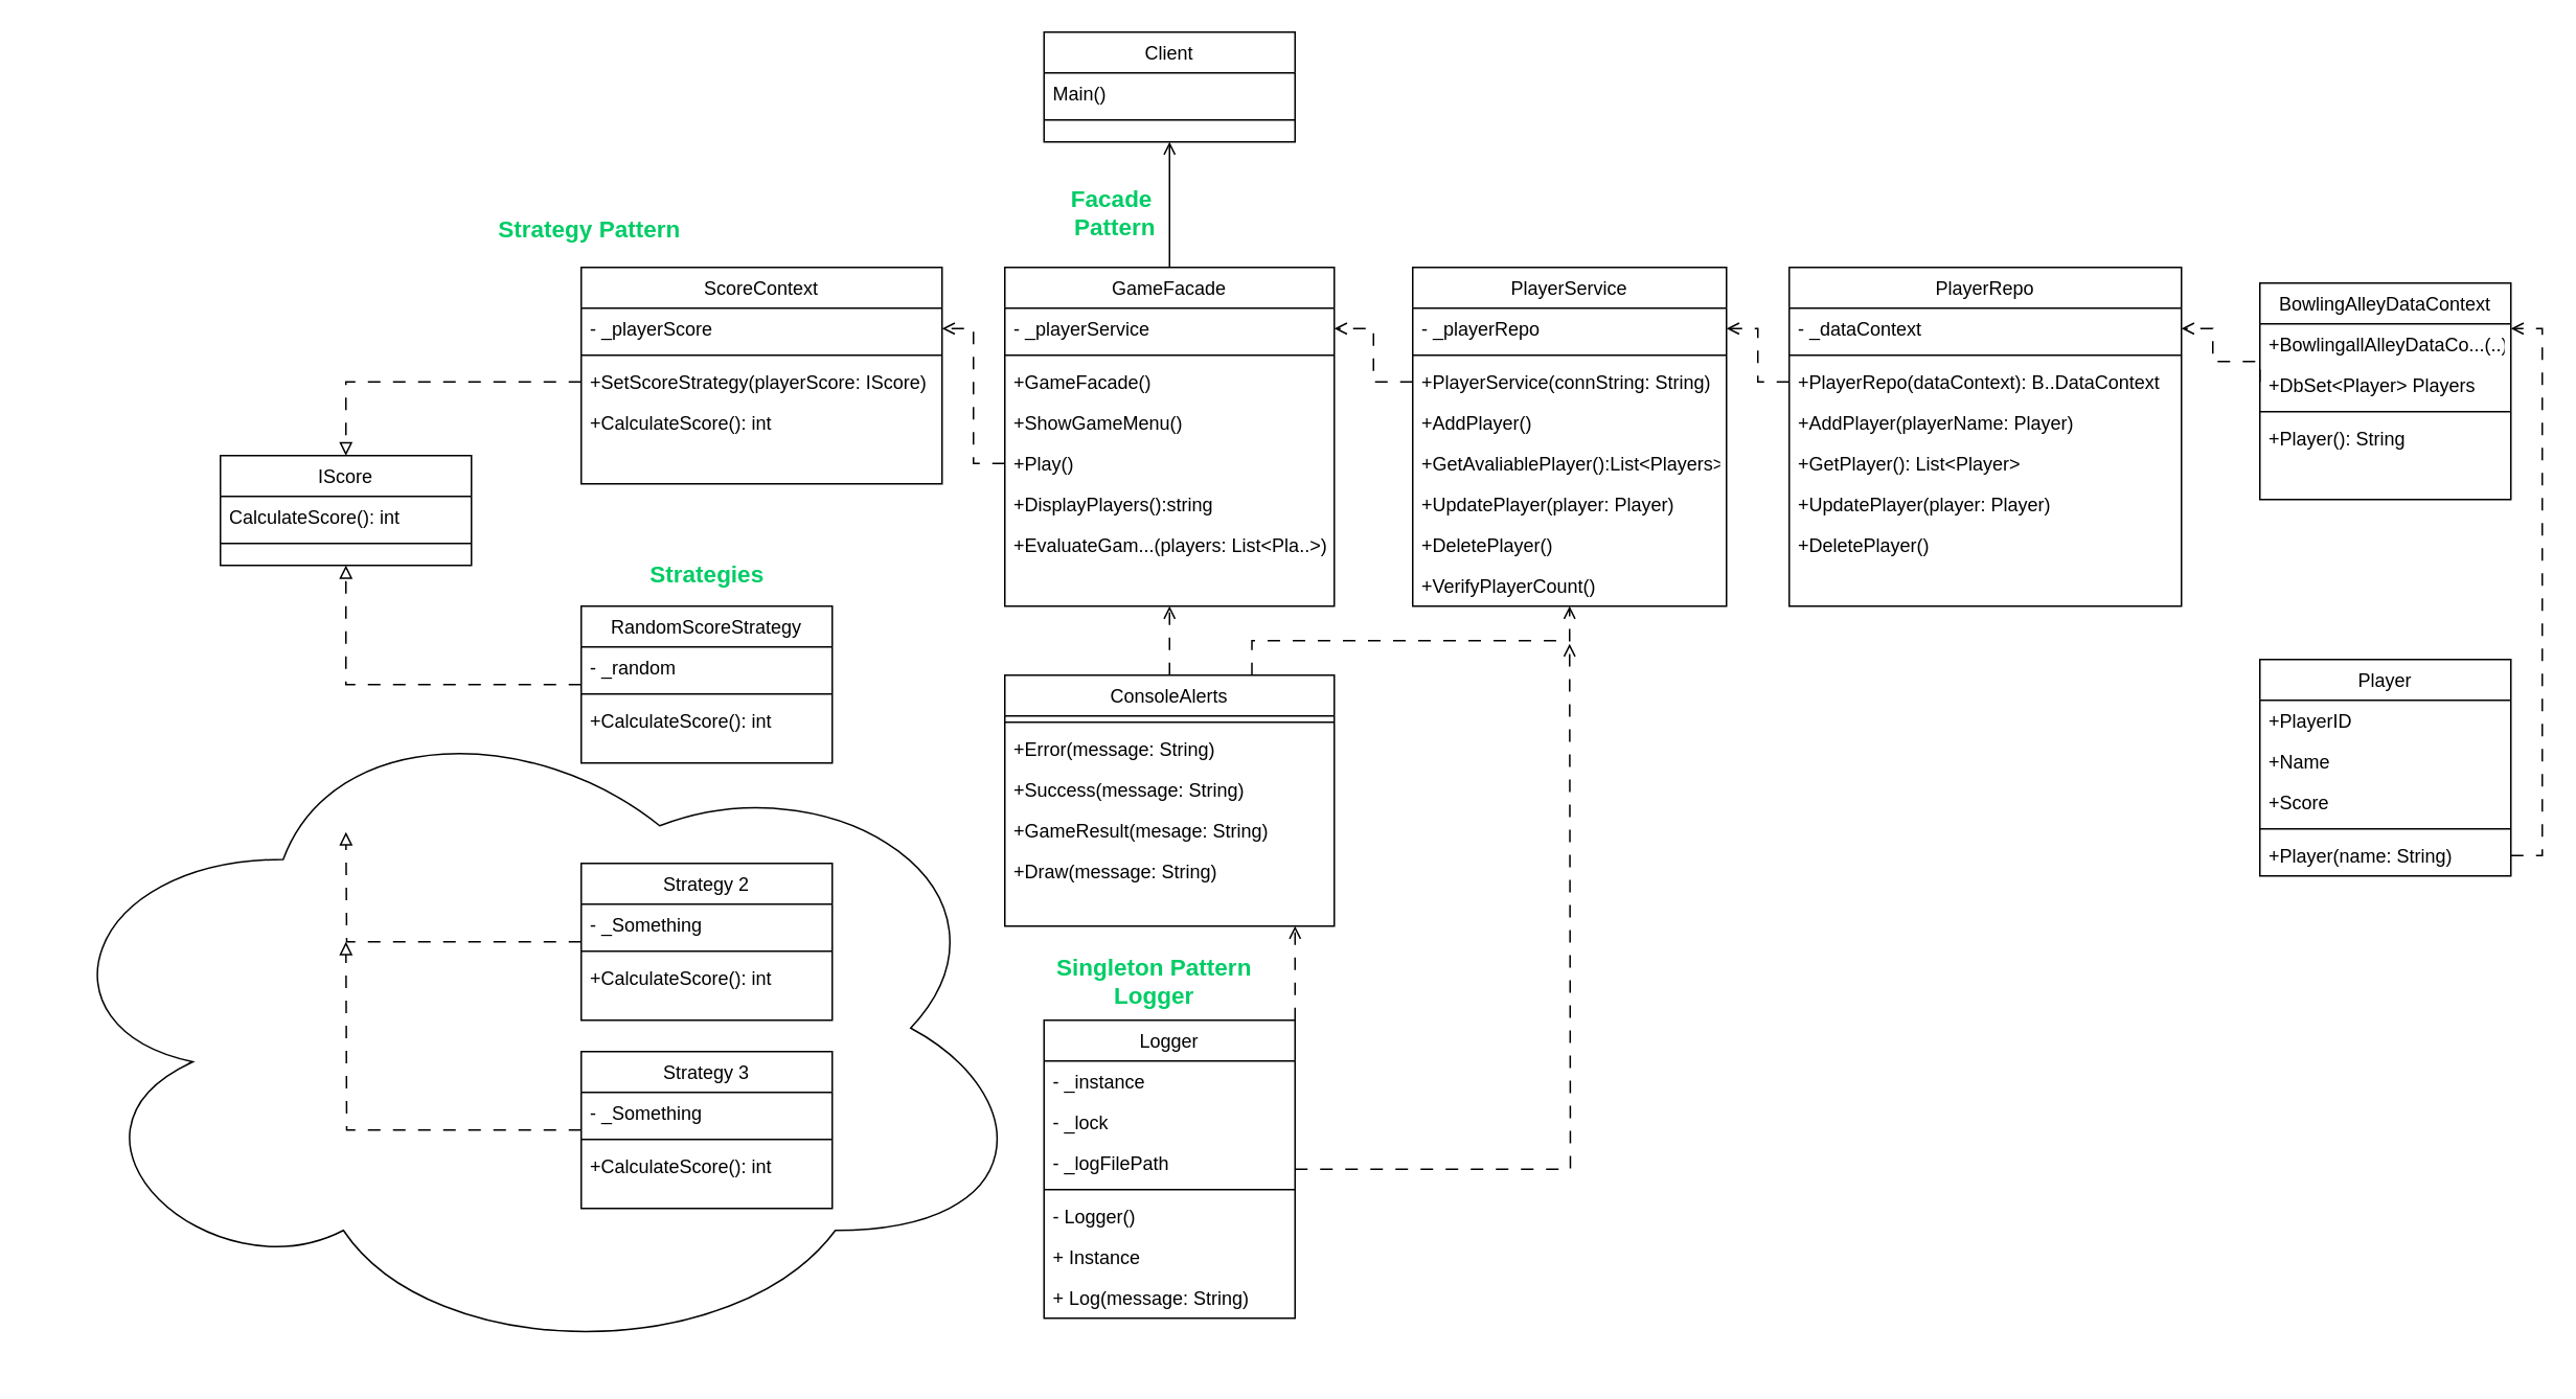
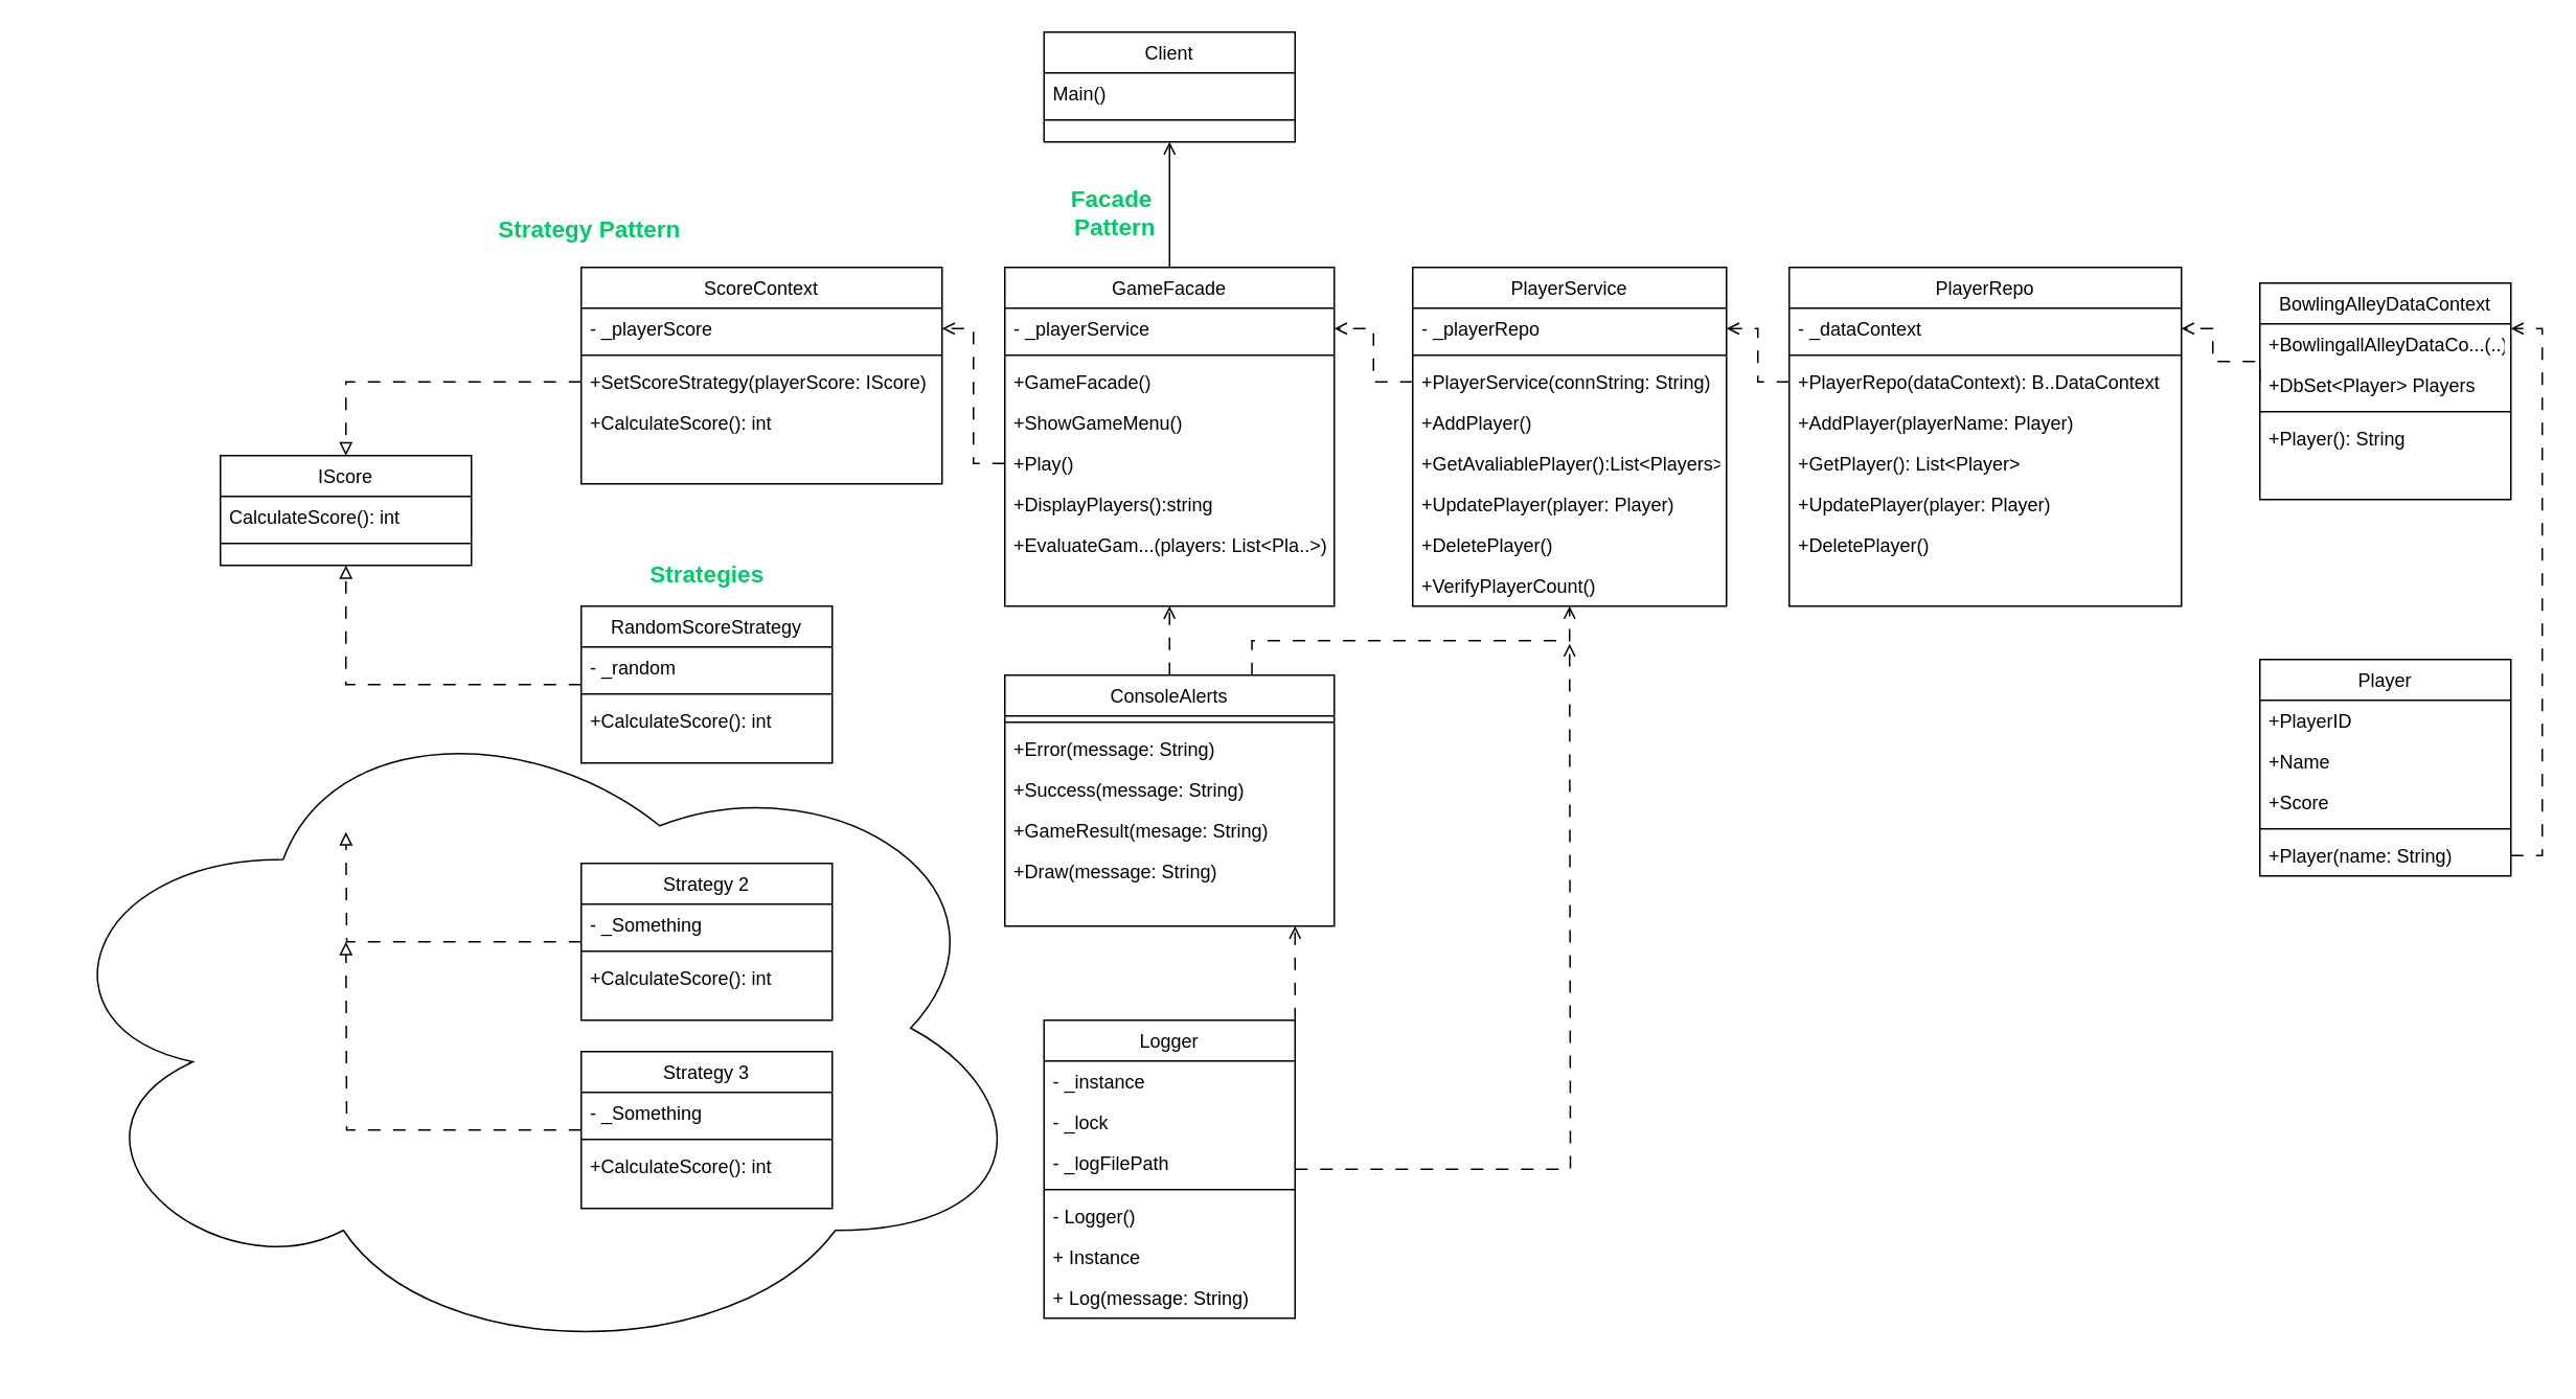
- <mxCell id="91" value="&lt;font style=&quot;font-size: 15px;&quot;&gt;Singleton Pattern&lt;/font&gt;&lt;div&gt;&lt;font style=&quot;font-size: 15px;&quot;&gt;Logger&lt;/font&gt;&lt;/div&gt;" style="text;html=1;align=center;verticalAlign=middle;resizable=0;points=[];autosize=1;strokeColor=none;fillColor=none;fontColor=#00CC66;fontStyle=1" parent="1" vertex="1"><mxGeometry x="665" y="600" width="140" height="50" as="geometry" /></mxCell>
